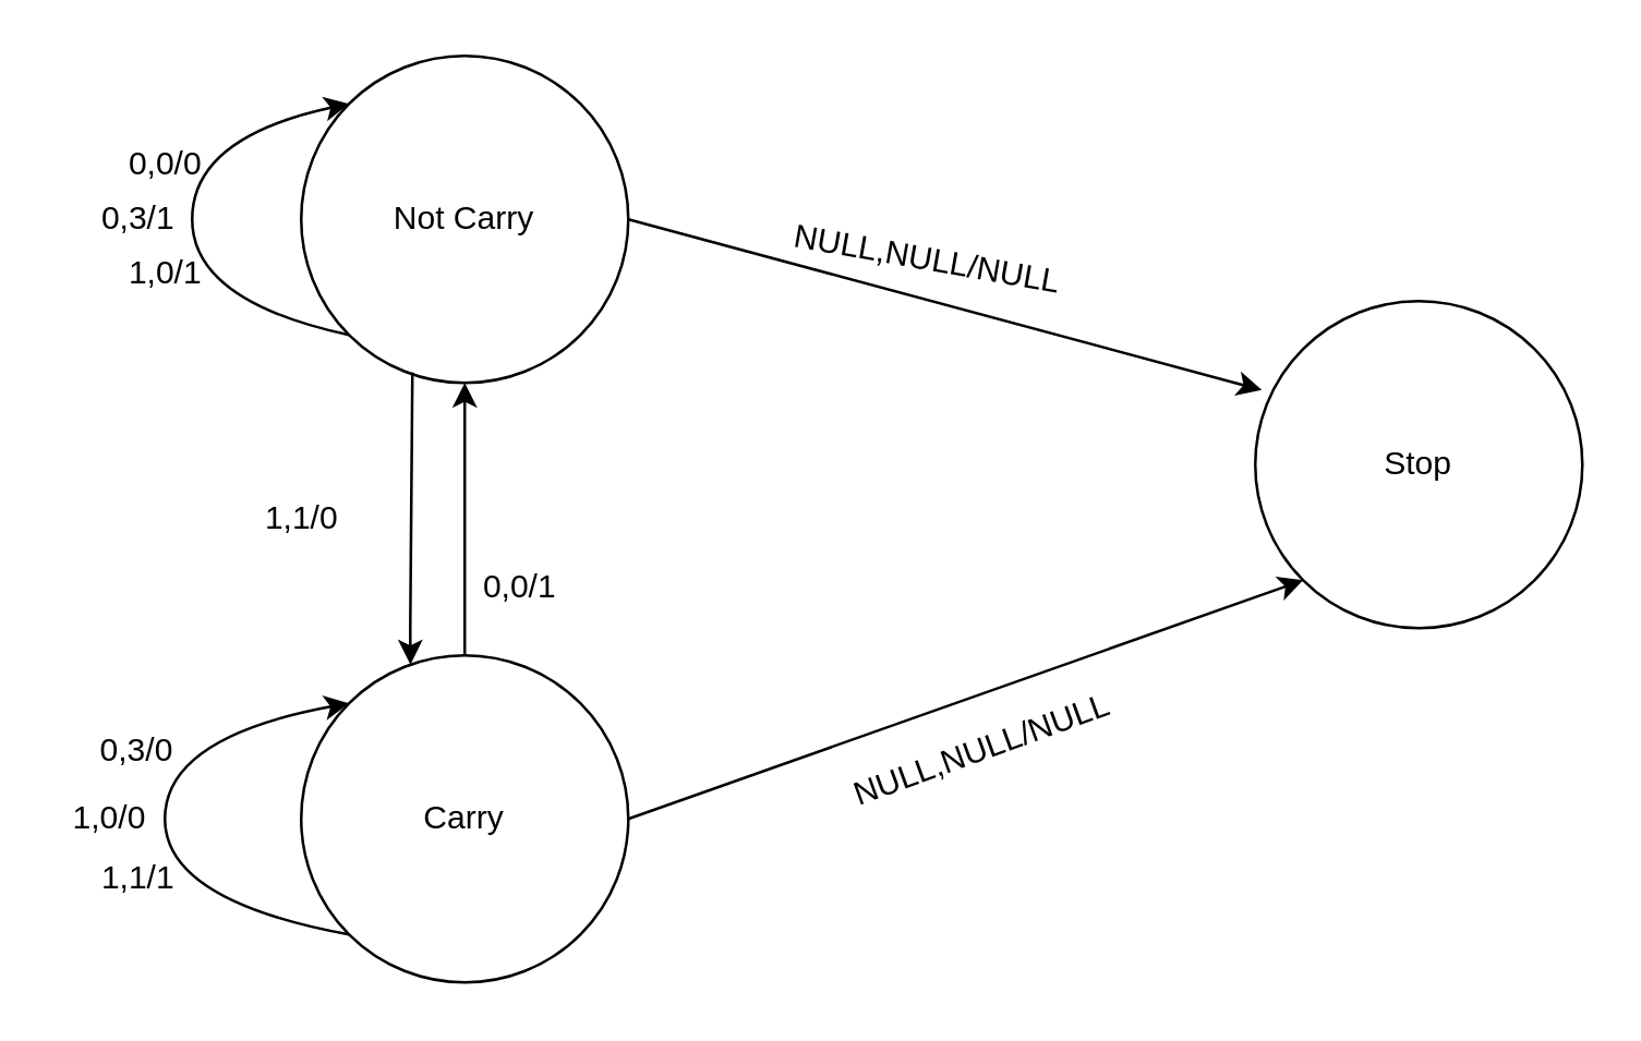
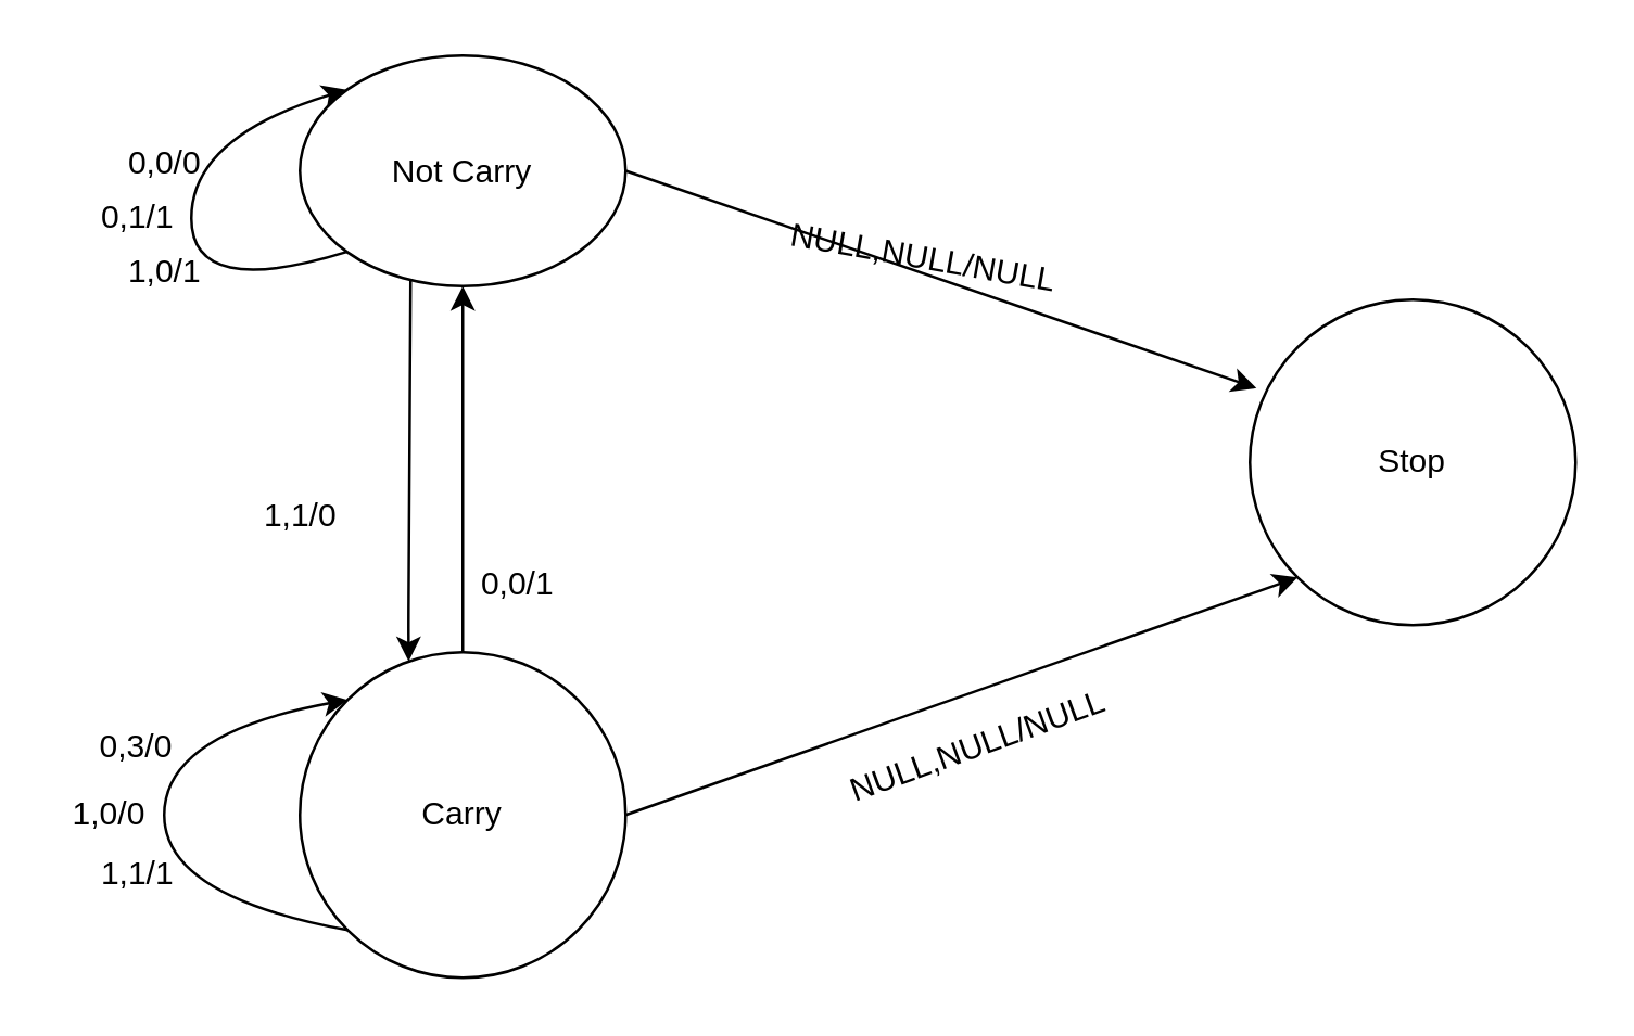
- <mxCell id="9" value="0,3/1" style="text;html=1;align=center;verticalAlign=middle;resizable=0;points=[];autosize=1;" vertex="1" parent="1"><mxGeometry x="30" y="70" width="40" height="20" as="geometry" /></mxCell>
+ <mxCell id="9" value="0,1/1" style="text;html=1;align=center;verticalAlign=middle;resizable=0;points=[];autosize=1;" vertex="1" parent="1"><mxGeometry x="30" y="70" width="40" height="20" as="geometry" /></mxCell>
- <mxCell id="3" value="Not Carry" style="ellipse;whiteSpace=wrap;html=1;aspect=fixed;" vertex="1" parent="1"><mxGeometry x="110" y="20" width="120" height="120" as="geometry" /></mxCell>
+ <mxCell id="3" value="Not Carry" style="ellipse;whiteSpace=wrap;html=1;aspect=fixed;" vertex="1" parent="1"><mxGeometry x="110" y="20" width="120" height="85" as="geometry" /></mxCell>
